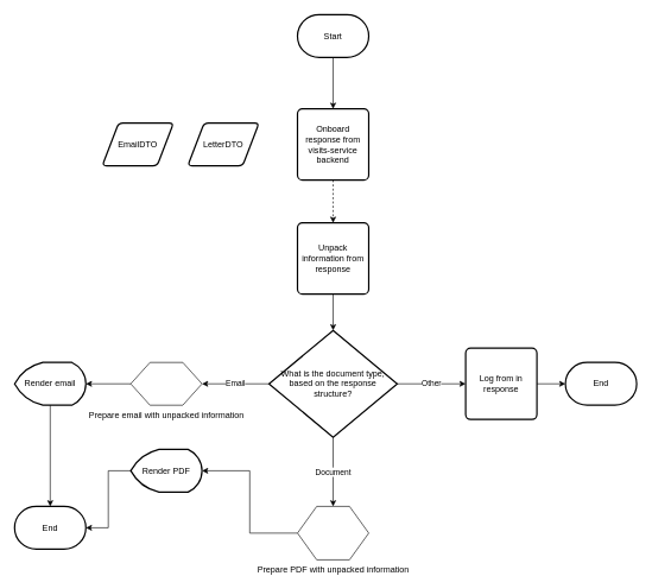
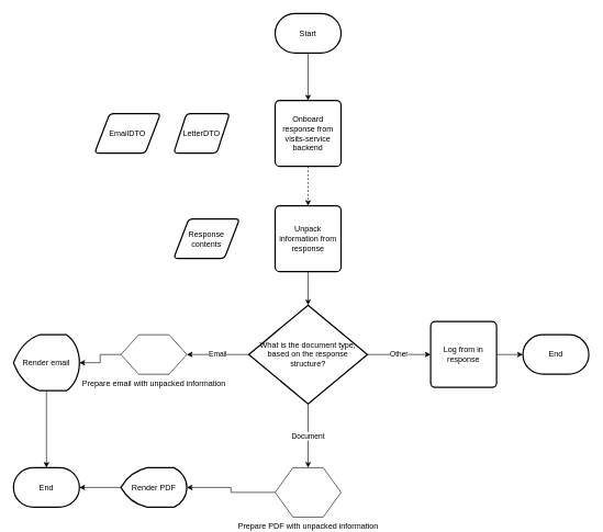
- <mxCell id="6" value="LetterDTO" style="shape=parallelogram;html=1;strokeWidth=2;perimeter=parallelogramPerimeter;whiteSpace=wrap;rounded=1;arcSize=12;size=0.23;" vertex="1" parent="1"><mxGeometry x="263" y="172" width="100" height="60" as="geometry" /></mxCell>
+ <mxCell id="6" value="LetterDTO" style="shape=parallelogram;html=1;strokeWidth=2;perimeter=parallelogramPerimeter;whiteSpace=wrap;rounded=1;arcSize=12;size=0.23;" vertex="1" parent="1"><mxGeometry x="263" y="172" width="85" height="60" as="geometry" /></mxCell>
+ <mxCell id="24" value="Response contents" style="shape=parallelogram;html=1;strokeWidth=2;perimeter=parallelogramPerimeter;whiteSpace=wrap;rounded=1;arcSize=12;size=0.23;" vertex="1" parent="1"><mxGeometry x="263" y="332" width="100" height="60" as="geometry" /></mxCell>
- <mxCell id="18" value="Render email" style="strokeWidth=2;html=1;shape=mxgraph.flowchart.display;whiteSpace=wrap;" vertex="1" parent="1"><mxGeometry x="20" y="508" width="100" height="60" as="geometry" /></mxCell>
+ <mxCell id="18" value="Render email" style="strokeWidth=2;html=1;shape=mxgraph.flowchart.display;whiteSpace=wrap;" vertex="1" parent="1"><mxGeometry x="20" y="508" width="100" height="85" as="geometry" /></mxCell>
- <mxCell id="21" value="Render PDF" style="strokeWidth=2;html=1;shape=mxgraph.flowchart.display;whiteSpace=wrap;" vertex="1" parent="1"><mxGeometry x="183" y="630" width="100" height="60" as="geometry" /></mxCell>
+ <mxCell id="21" value="Render PDF" style="strokeWidth=2;html=1;shape=mxgraph.flowchart.display;whiteSpace=wrap;" vertex="1" parent="1"><mxGeometry x="183" y="710" width="100" height="60" as="geometry" /></mxCell>
